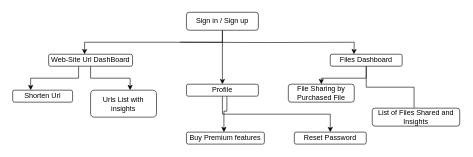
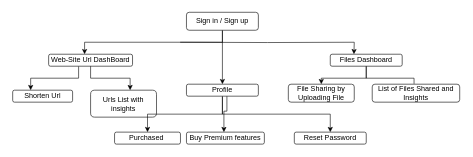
- <mxCell id="13" value="File Sharing by Purchased File" style="rounded=1;whiteSpace=wrap;html=1;" vertex="1" parent="1"><mxGeometry x="480" y="140" width="110" height="30" as="geometry" /></mxCell>
+ <mxCell id="13" value="File Sharing by Uploading File" style="rounded=1;whiteSpace=wrap;html=1;" vertex="1" parent="1"><mxGeometry x="480" y="140" width="110" height="30" as="geometry" /></mxCell>
- <mxCell id="14" value="List of Files Shared and Insights" style="rounded=1;whiteSpace=wrap;html=1;" vertex="1" parent="1"><mxGeometry x="620" y="180" width="146" height="30" as="geometry" /></mxCell>
+ <mxCell id="14" value="List of Files Shared and Insights" style="rounded=1;whiteSpace=wrap;html=1;" vertex="1" parent="1"><mxGeometry x="620" y="140" width="146" height="30" as="geometry" /></mxCell>
+ <mxCell id="16" style="edgeStyle=orthogonalEdgeStyle;rounded=0;orthogonalLoop=1;jettySize=auto;html=1;exitX=0.5;exitY=1;exitDx=0;exitDy=0;" edge="1" parent="1" source="19" target="20"><mxGeometry relative="1" as="geometry"><mxPoint x="250" y="250" as="targetPoint" /></mxGeometry></mxCell>
+ <mxCell id="20" value="Purchased&amp;nbsp;" style="rounded=1;whiteSpace=wrap;html=1;" vertex="1" parent="1"><mxGeometry x="190" y="220" width="110" height="20" as="geometry" /></mxCell>
